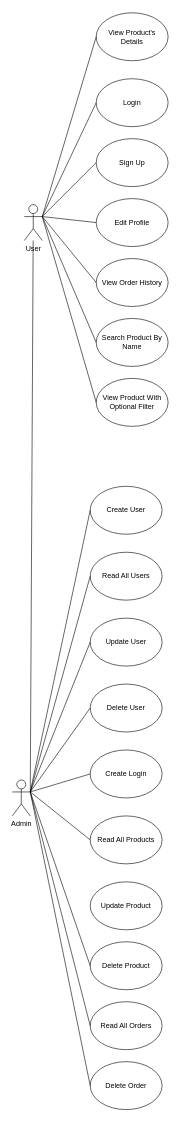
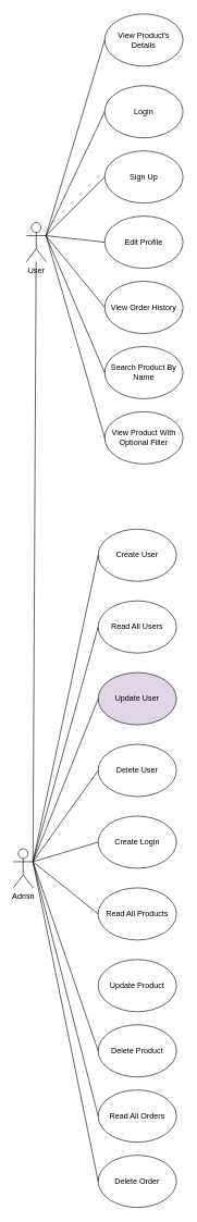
- <mxCell id="20" value="Update User" style="ellipse;whiteSpace=wrap;html=1;" vertex="1" parent="1"><mxGeometry x="150" y="1030" width="120" height="80" as="geometry" /></mxCell>
+ <mxCell id="20" value="Update User" style="ellipse;whiteSpace=wrap;html=1;fillColor=#e1d5e7;" vertex="1" parent="1"><mxGeometry x="150" y="1030" width="120" height="80" as="geometry" /></mxCell>
